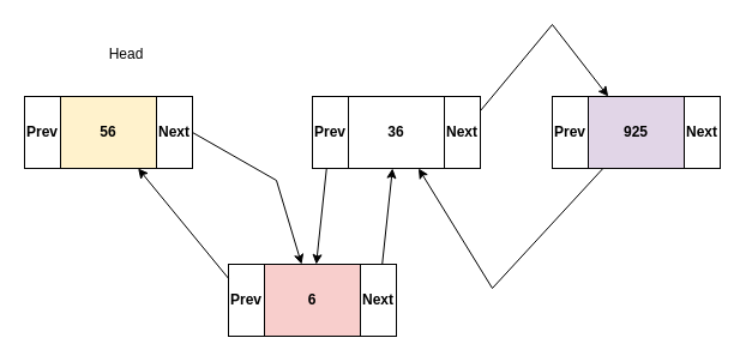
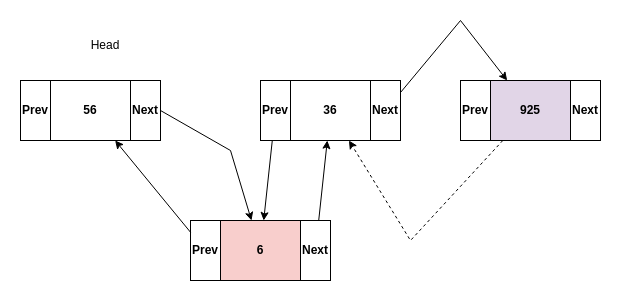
- <mxCell id="3" value="56" style="rounded=0;whiteSpace=wrap;html=1;fontStyle=1;fillColor=#fff2cc;" parent="1" vertex="1"><mxGeometry x="50" y="80" width="80" height="60" as="geometry" /></mxCell>
+ <mxCell id="3" value="56" style="rounded=0;whiteSpace=wrap;html=1;fontStyle=1" parent="1" vertex="1"><mxGeometry x="50" y="80" width="80" height="60" as="geometry" /></mxCell>
- <mxCell id="14" value="" style="endArrow=classic;html=1;rounded=0;" parent="1" source="9" target="6" edge="1"><mxGeometry width="50" height="50" relative="1" as="geometry"><mxPoint x="410" y="102" as="sourcePoint" /><mxPoint x="517" y="90" as="targetPoint" /><Array as="points"><mxPoint x="410" y="240" /></Array></mxGeometry></mxCell>
+ <mxCell id="14" value="" style="endArrow=classic;html=1;rounded=0;dashed=1;" parent="1" source="9" target="6" edge="1"><mxGeometry width="50" height="50" relative="1" as="geometry"><mxPoint x="410" y="102" as="sourcePoint" /><mxPoint x="517" y="90" as="targetPoint" /><Array as="points"><mxPoint x="410" y="240" /></Array></mxGeometry></mxCell>
